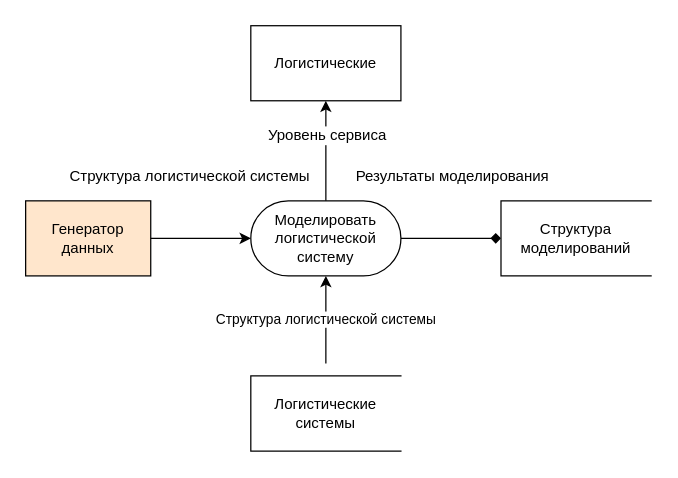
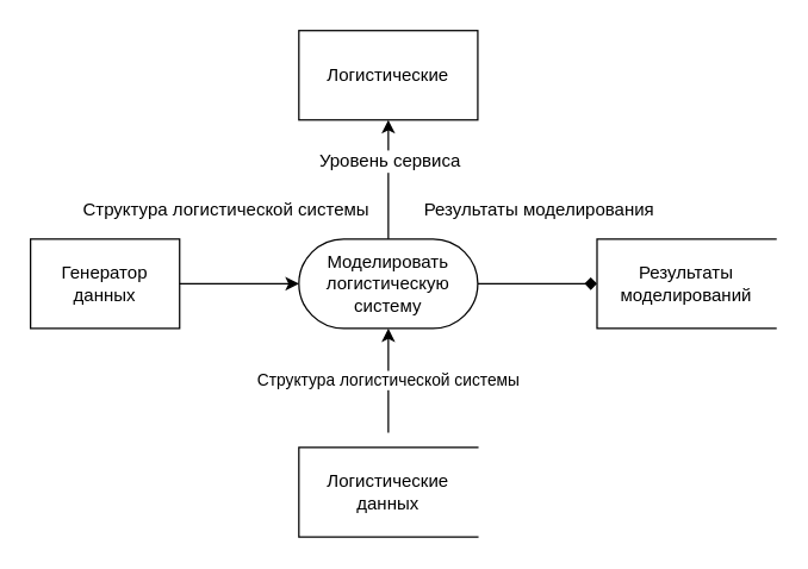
- <mxCell id="7" value="Генератор данных" style="html=1;dashed=0;whitespace=wrap;whiteSpace=wrap;fillColor=#ffe6cc;" vertex="1" parent="1"><mxGeometry x="20" y="160" width="100" height="60" as="geometry" /></mxCell>
+ <mxCell id="7" value="Генератор данных" style="html=1;dashed=0;whitespace=wrap;whiteSpace=wrap;" vertex="1" parent="1"><mxGeometry x="20" y="160" width="100" height="60" as="geometry" /></mxCell>
- <mxCell id="4" value="Моделировать логистической систему&lt;br&gt;" style="html=1;dashed=0;whitespace=wrap;shape=mxgraph.dfd.start;whiteSpace=wrap;" vertex="1" parent="1"><mxGeometry x="200" y="160" width="120" height="60" as="geometry" /></mxCell>
+ <mxCell id="4" value="Моделировать логистическую систему&lt;br&gt;" style="html=1;dashed=0;whitespace=wrap;shape=mxgraph.dfd.start;whiteSpace=wrap;" vertex="1" parent="1"><mxGeometry x="200" y="160" width="120" height="60" as="geometry" /></mxCell>
- <mxCell id="13" value="Структура моделирований&lt;br&gt;" style="html=1;dashed=0;whitespace=wrap;shape=partialRectangle;right=0;fillColor=none;whiteSpace=wrap;" vertex="1" parent="1"><mxGeometry x="400" y="160" width="120" height="60" as="geometry" /></mxCell>
+ <mxCell id="13" value="Результаты моделирований&lt;br&gt;" style="html=1;dashed=0;whitespace=wrap;shape=partialRectangle;right=0;fillColor=none;whiteSpace=wrap;" vertex="1" parent="1"><mxGeometry x="400" y="160" width="120" height="60" as="geometry" /></mxCell>
- <mxCell id="5" value="Логистические системы&lt;br&gt;" style="html=1;dashed=0;whitespace=wrap;shape=partialRectangle;right=0;fillColor=none;whiteSpace=wrap;" vertex="1" parent="1"><mxGeometry x="200" y="300" width="120" height="60" as="geometry" /></mxCell>
+ <mxCell id="5" value="Логистические данных&lt;br&gt;" style="html=1;dashed=0;whitespace=wrap;shape=partialRectangle;right=0;fillColor=none;whiteSpace=wrap;" vertex="1" parent="1"><mxGeometry x="200" y="300" width="120" height="60" as="geometry" /></mxCell>
